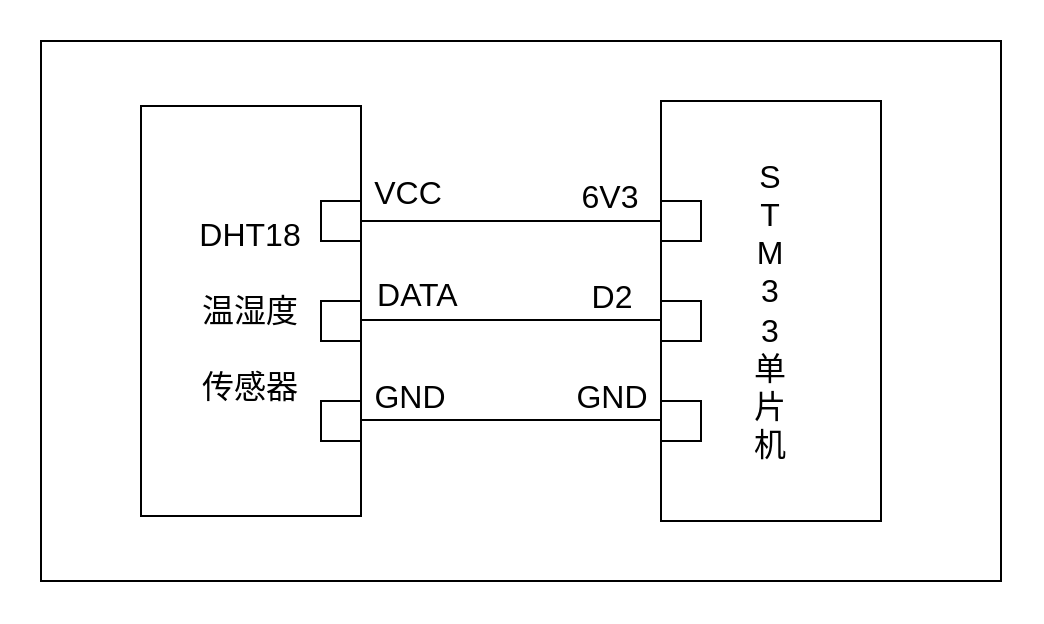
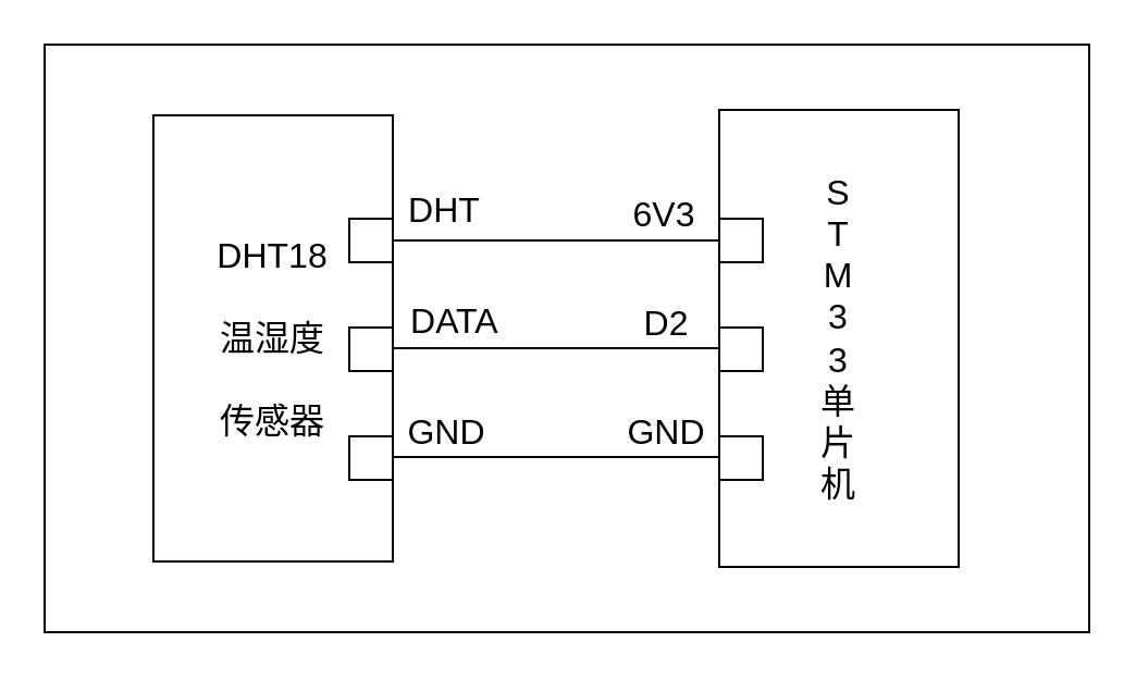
- <mxCell id="14" value="&lt;font style=&quot;font-size: 16px;&quot;&gt;VCC&lt;/font&gt;" style="text;html=1;align=center;verticalAlign=middle;whiteSpace=wrap;rounded=0;" vertex="1" parent="1"><mxGeometry x="174" y="81" width="60" height="30" as="geometry" /></mxCell>
+ <mxCell id="14" value="&lt;font style=&quot;font-size: 16px;&quot;&gt;DHT&lt;/font&gt;" style="text;html=1;align=center;verticalAlign=middle;whiteSpace=wrap;rounded=0;" vertex="1" parent="1"><mxGeometry x="174" y="81" width="60" height="30" as="geometry" /></mxCell>
